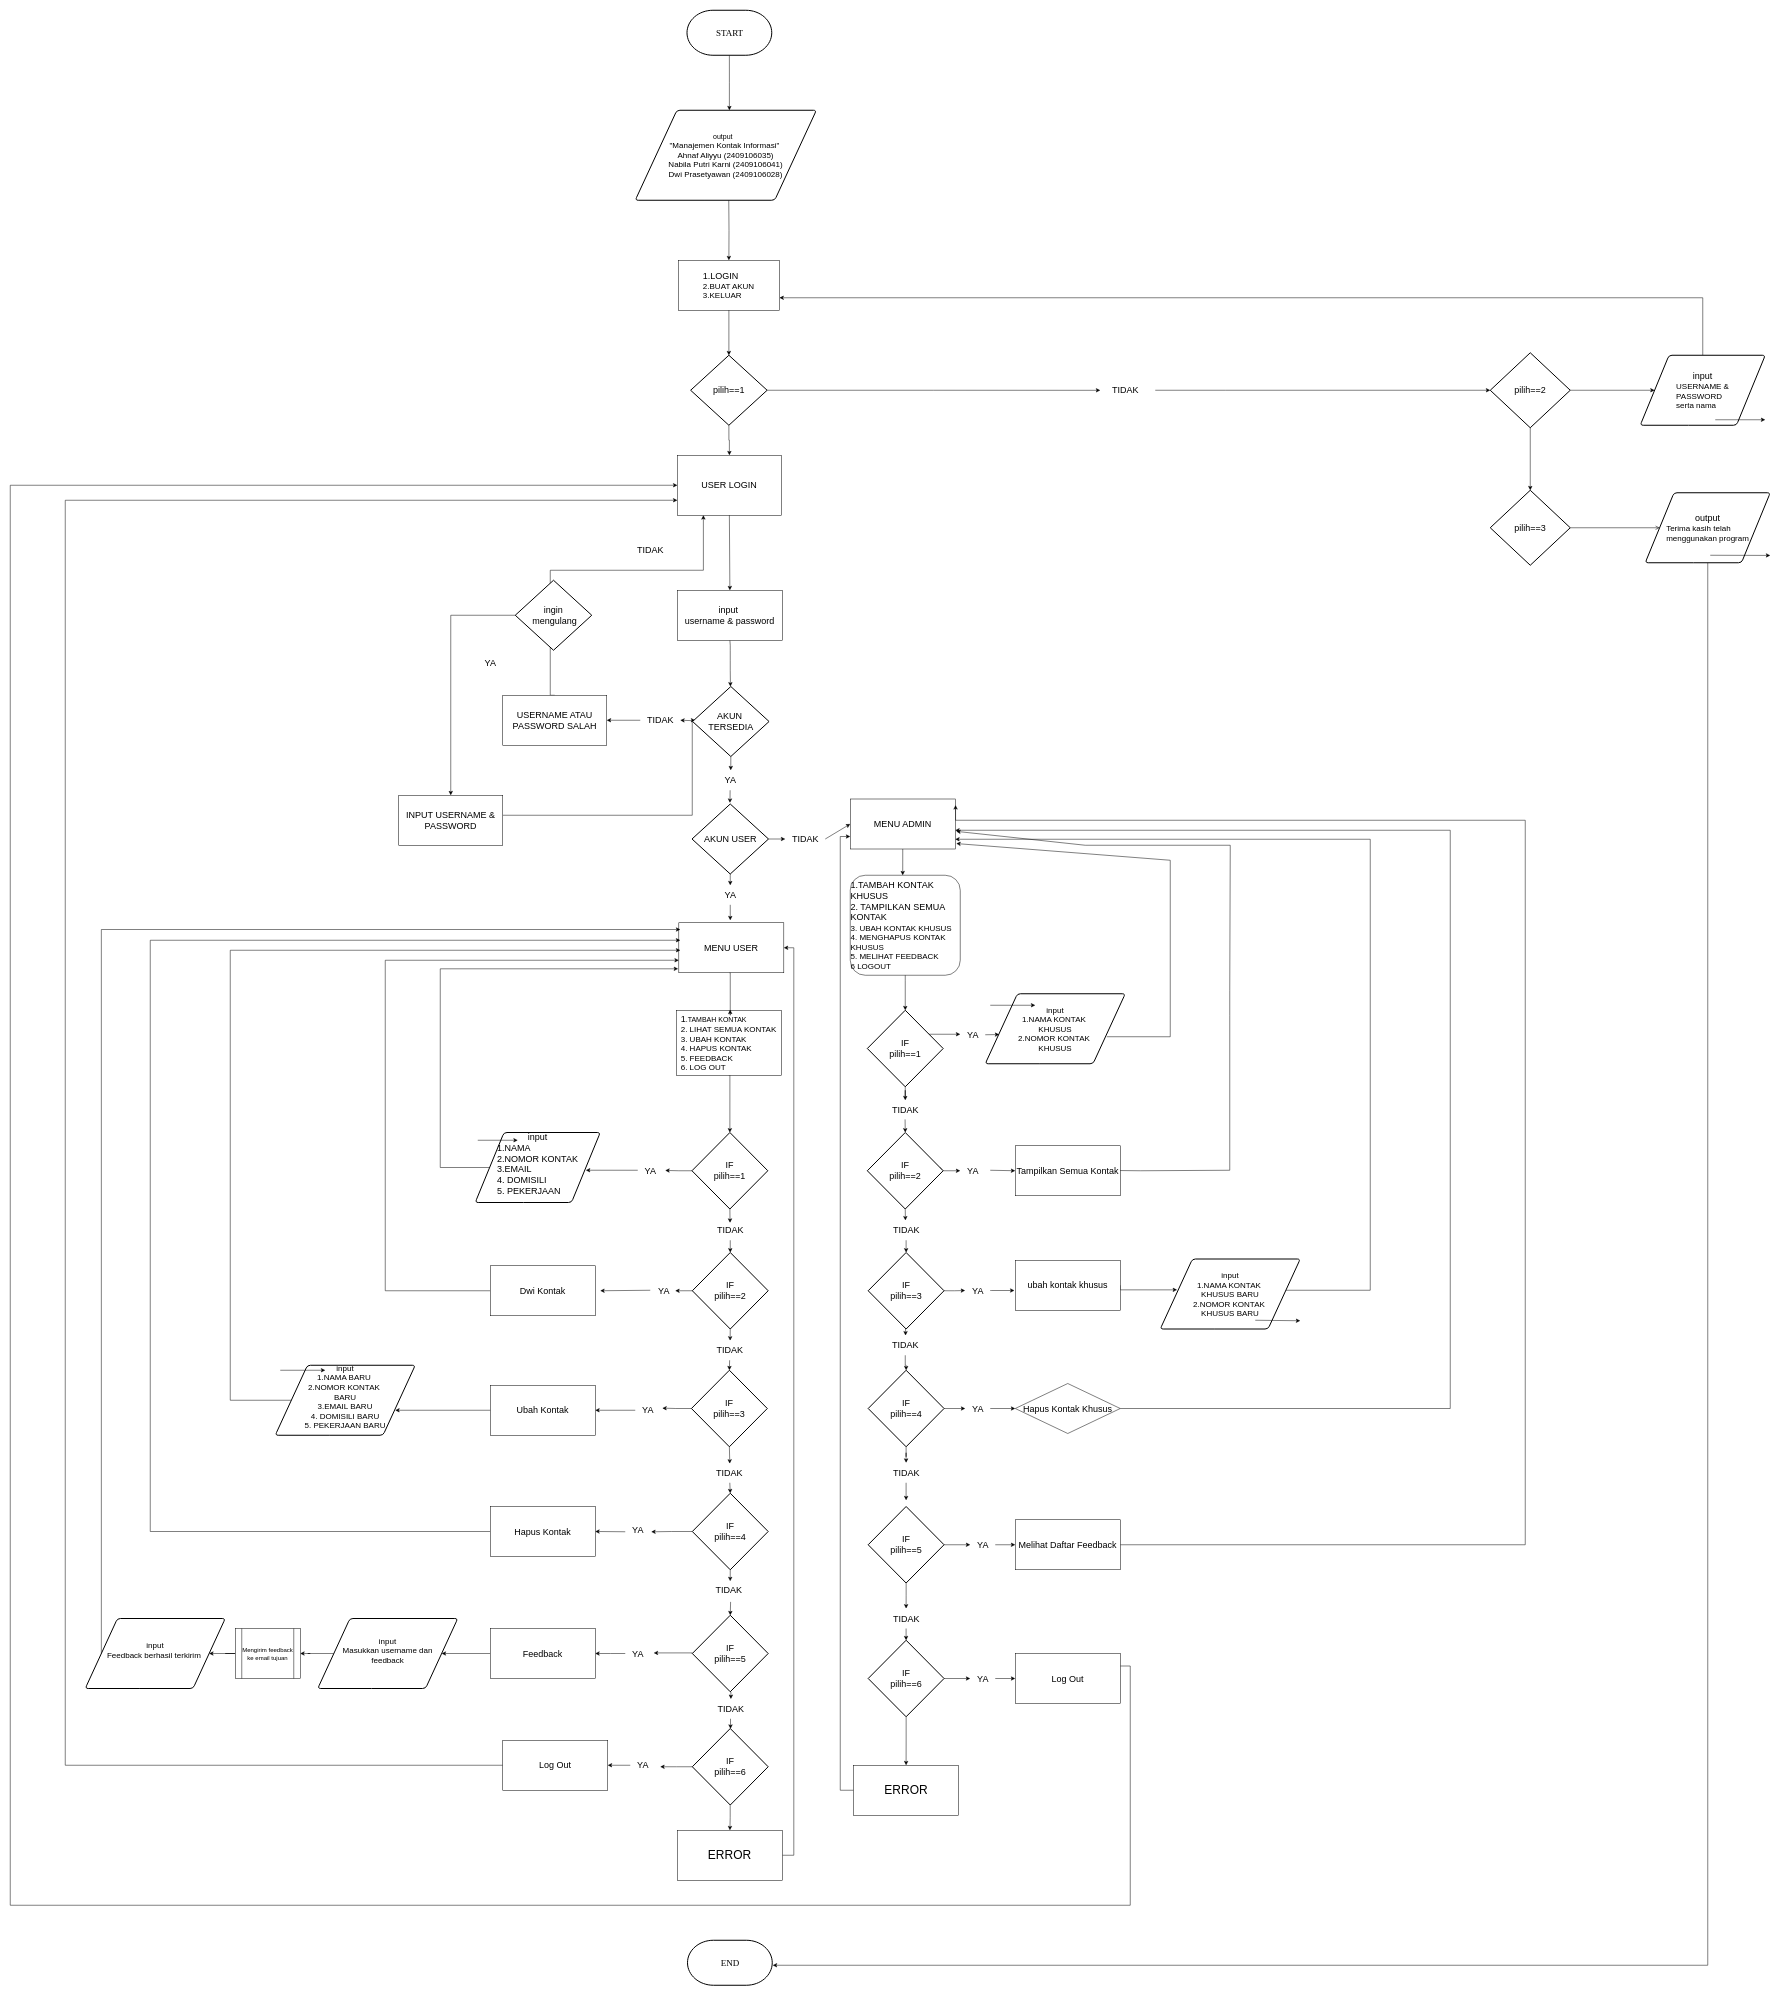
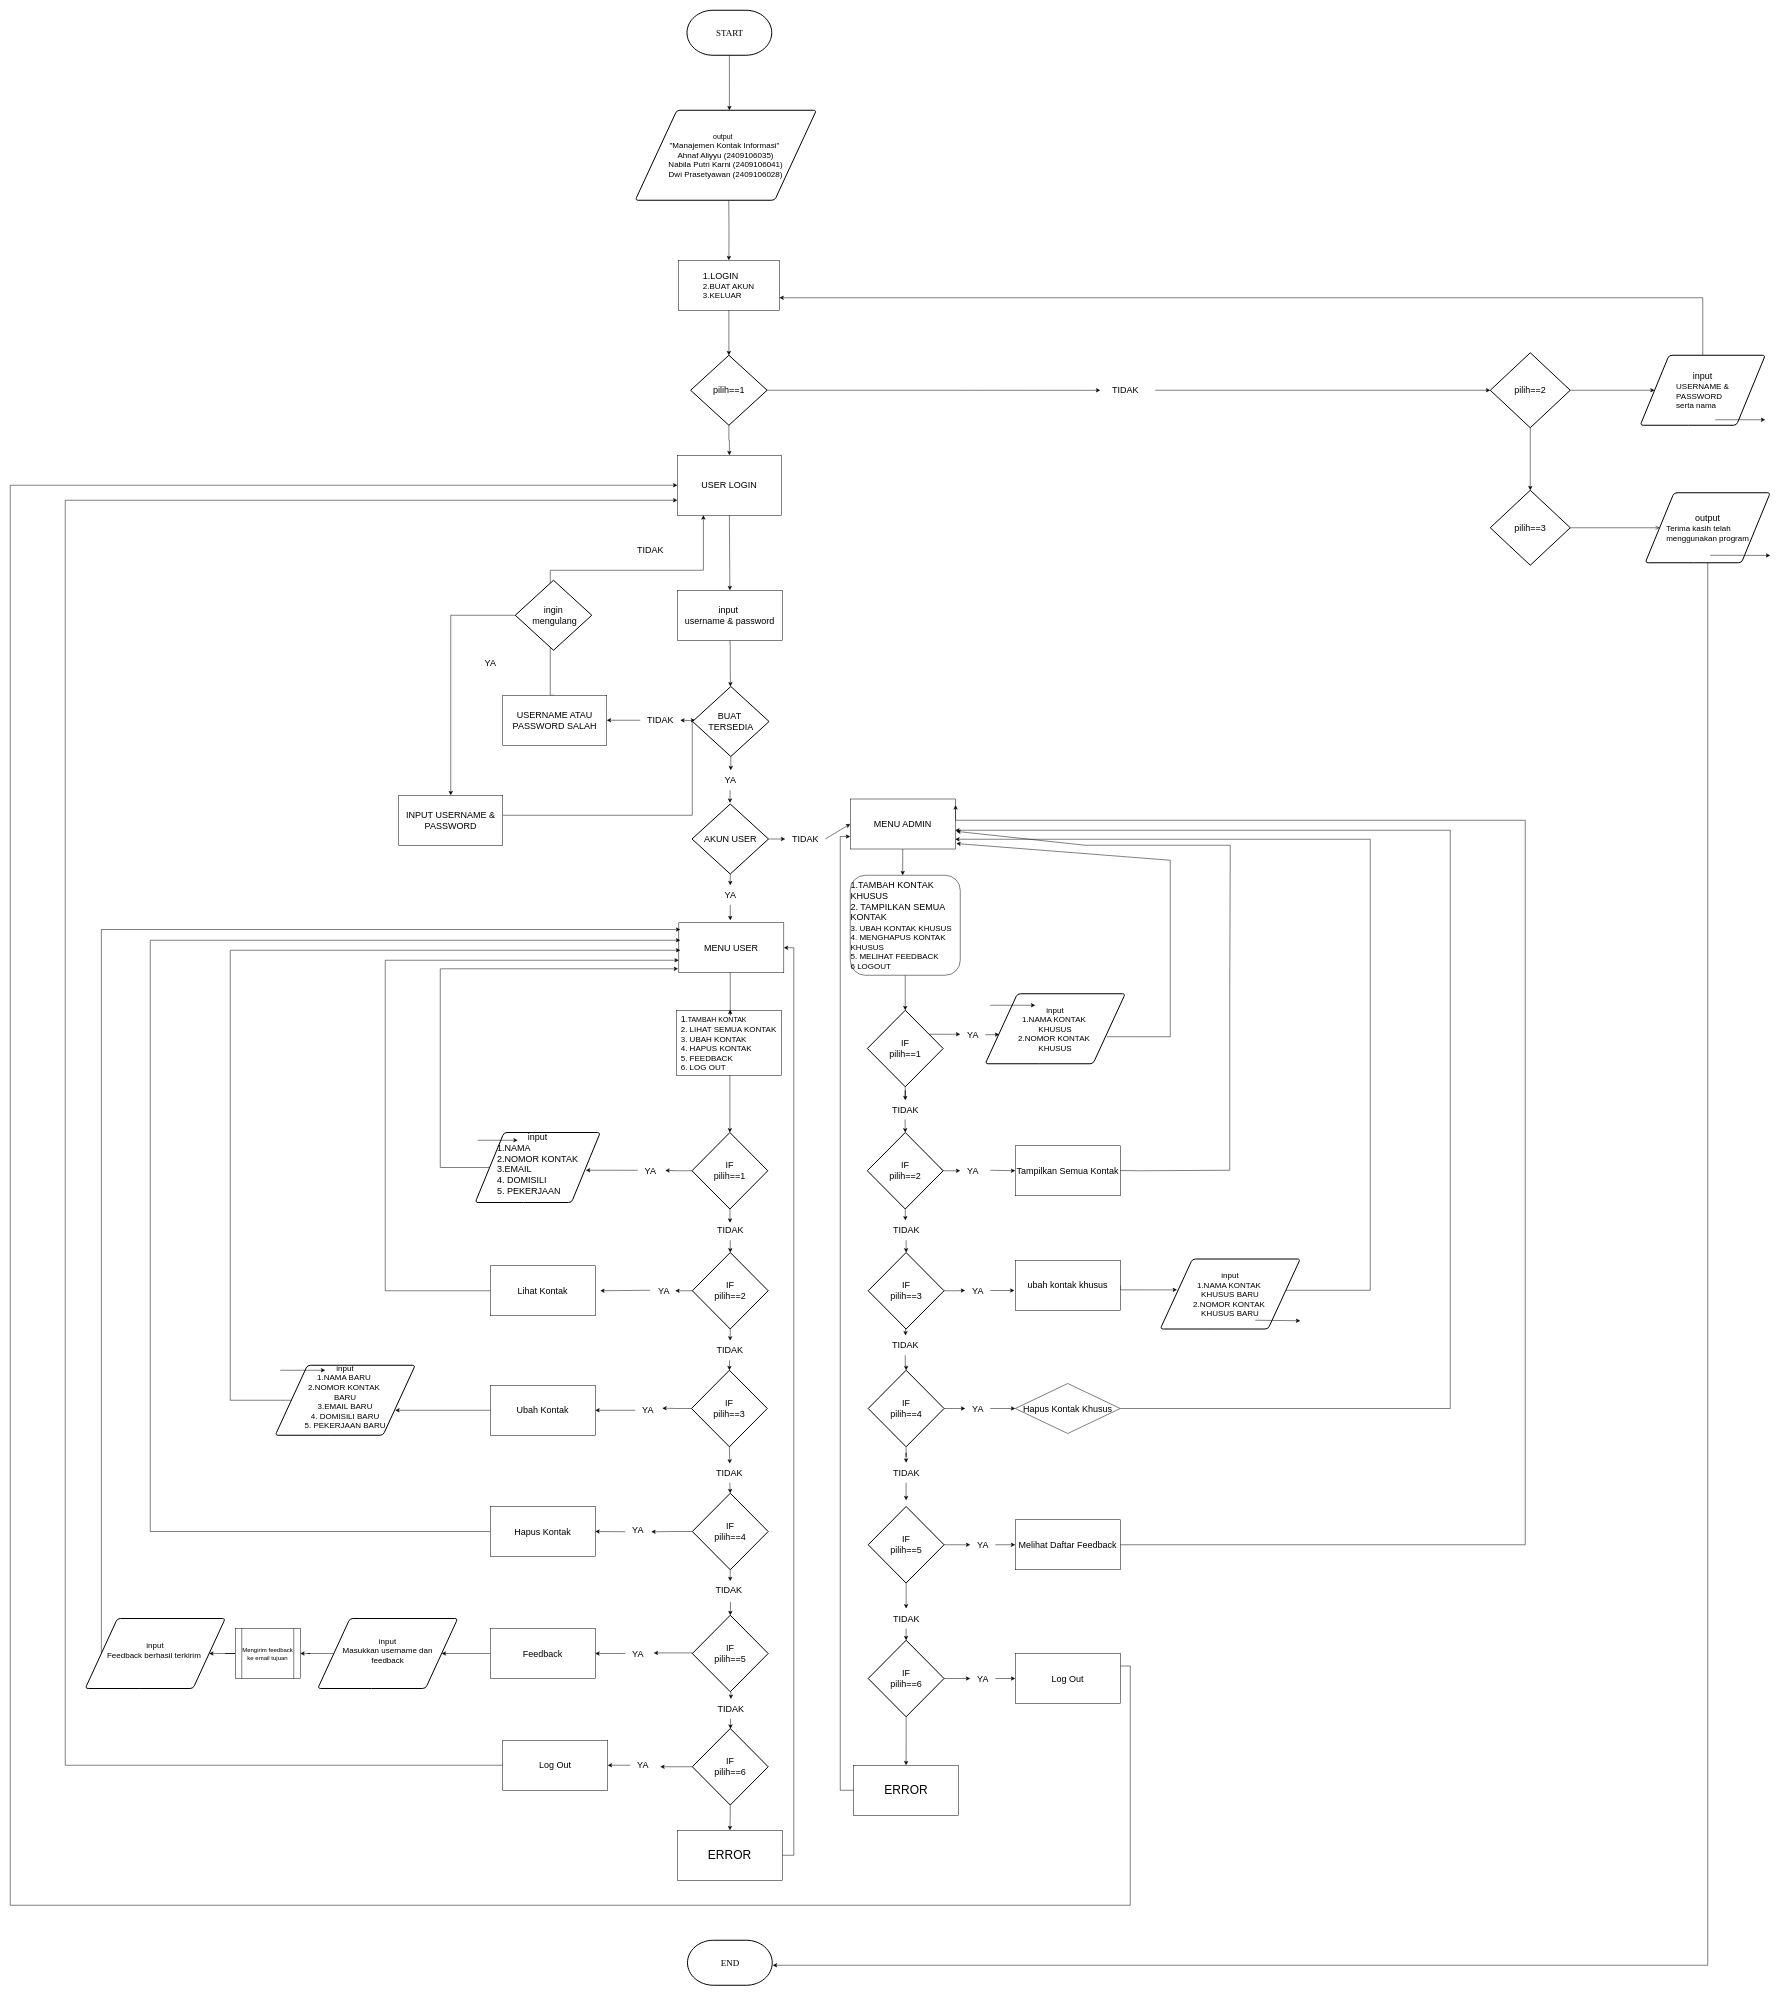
- <mxCell id="58" value="&lt;span style=&quot;font-size: 18px;&quot;&gt;AKUN&amp;nbsp;&lt;/span&gt;&lt;div&gt;&lt;span style=&quot;font-size: 18px;&quot;&gt;TERSEDIA&lt;/span&gt;&lt;/div&gt;" style="strokeWidth=2;html=1;shape=mxgraph.flowchart.decision;whiteSpace=wrap;" parent="1" vertex="1"><mxGeometry x="1384.63" y="1372.5" width="153" height="140" as="geometry" /></mxCell>
+ <mxCell id="58" value="&lt;span style=&quot;font-size: 18px;&quot;&gt;BUAT&amp;nbsp;&lt;/span&gt;&lt;div&gt;&lt;span style=&quot;font-size: 18px;&quot;&gt;TERSEDIA&lt;/span&gt;&lt;/div&gt;" style="strokeWidth=2;html=1;shape=mxgraph.flowchart.decision;whiteSpace=wrap;" parent="1" vertex="1"><mxGeometry x="1384.63" y="1372.5" width="153" height="140" as="geometry" /></mxCell>
- <mxCell id="135" value="&lt;span style=&quot;font-size: 18px;&quot;&gt;Dwi Kontak&lt;/span&gt;" style="whiteSpace=wrap;html=1;" parent="1" vertex="1"><mxGeometry x="980" y="2531" width="210" height="100" as="geometry" /></mxCell>
+ <mxCell id="135" value="&lt;span style=&quot;font-size: 18px;&quot;&gt;Lihat Kontak&lt;/span&gt;" style="whiteSpace=wrap;html=1;" parent="1" vertex="1"><mxGeometry x="980" y="2531" width="210" height="100" as="geometry" /></mxCell>
